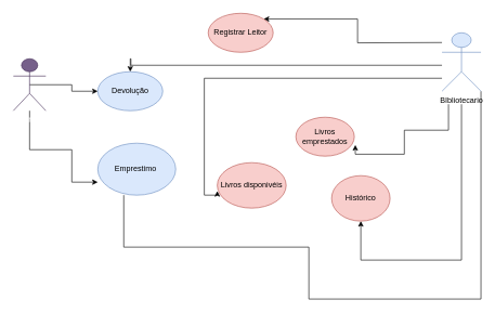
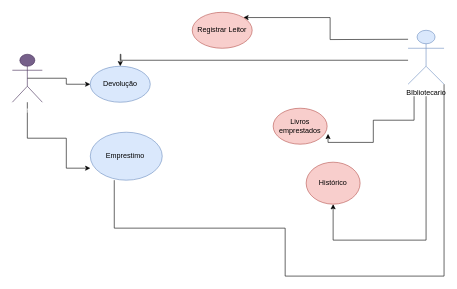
- <mxCell id="3" style="edgeStyle=orthogonalEdgeStyle;rounded=0;orthogonalLoop=1;jettySize=auto;html=1;entryX=0;entryY=0.625;entryDx=0;entryDy=0;entryPerimeter=0;" edge="1" parent="1" source="8" target="15"><mxGeometry relative="1" as="geometry"><mxPoint x="480" y="360" as="targetPoint" /><Array as="points"><mxPoint x="314" y="120" /><mxPoint x="314" y="300" /></Array></mxGeometry></mxCell>
- <mxCell id="15" value="Livros disponivéis" style="ellipse;whiteSpace=wrap;html=1;fillColor=#f8cecc;strokeColor=#b85450;" vertex="1" parent="1"><mxGeometry x="334" y="250" width="106" height="70" as="geometry" /></mxCell>
